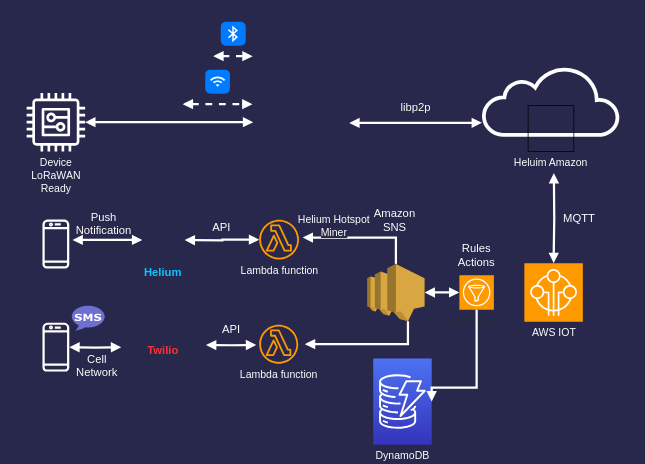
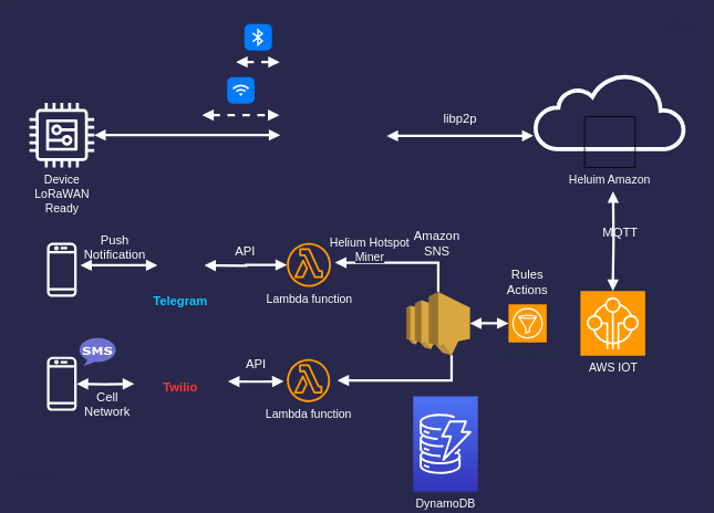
- <mxCell id="14" value="&lt;font style=&quot;font-size: 15px&quot;&gt;MQTT&lt;/font&gt;" style="text;html=1;strokeColor=none;fillColor=none;align=center;verticalAlign=middle;whiteSpace=wrap;rounded=0;fontSize=14;fontColor=#FFFFFF;" parent="1" vertex="1"><mxGeometry x="735" y="279" width="74" height="20" as="geometry" /></mxCell>
+ <mxCell id="14" value="&lt;font style=&quot;font-size: 15px&quot;&gt;MQTT&lt;/font&gt;" style="text;html=1;strokeColor=none;fillColor=none;align=center;verticalAlign=middle;whiteSpace=wrap;rounded=0;fontSize=14;fontColor=#FFFFFF;" parent="1" vertex="1"><mxGeometry x="710" y="269" width="74" height="20" as="geometry" /></mxCell>
- <mxCell id="20" value="&lt;font style=&quot;font-size: 15px&quot; color=&quot;#0dc6ff&quot;&gt;&lt;b&gt;Helium&lt;/b&gt;&lt;/font&gt;" style="text;html=1;strokeColor=none;fillColor=none;align=center;verticalAlign=middle;whiteSpace=wrap;rounded=0;fontSize=14;fontColor=#FFFFFF;" parent="1" vertex="1"><mxGeometry x="180.45" y="350.5" width="74" height="20" as="geometry" /></mxCell>
+ <mxCell id="20" value="&lt;font style=&quot;font-size: 15px&quot; color=&quot;#0dc6ff&quot;&gt;&lt;b&gt;Telegram&lt;/b&gt;&lt;/font&gt;" style="text;html=1;strokeColor=none;fillColor=none;align=center;verticalAlign=middle;whiteSpace=wrap;rounded=0;fontSize=14;fontColor=#FFFFFF;" parent="1" vertex="1"><mxGeometry x="180.45" y="350.5" width="74" height="20" as="geometry" /></mxCell>
- <mxCell id="46" value="" style="edgeStyle=orthogonalEdgeStyle;html=1;endArrow=block;elbow=vertical;startArrow=none;startFill=0;endFill=1;rounded=0;fontColor=#FFFFFF;strokeColor=#FFFFFF;strokeWidth=3;entryX=1;entryY=0.5;entryDx=0;entryDy=0;entryPerimeter=0;" edge="1" parent="1" source="44" target="45"><mxGeometry x="-0.011" y="18" width="100" relative="1" as="geometry"><mxPoint x="652" y="443" as="sourcePoint" /><mxPoint x="593.13" y="517" as="targetPoint" /><mxPoint as="offset" /><Array as="points"><mxPoint x="635" y="516" /></Array></mxGeometry></mxCell>
